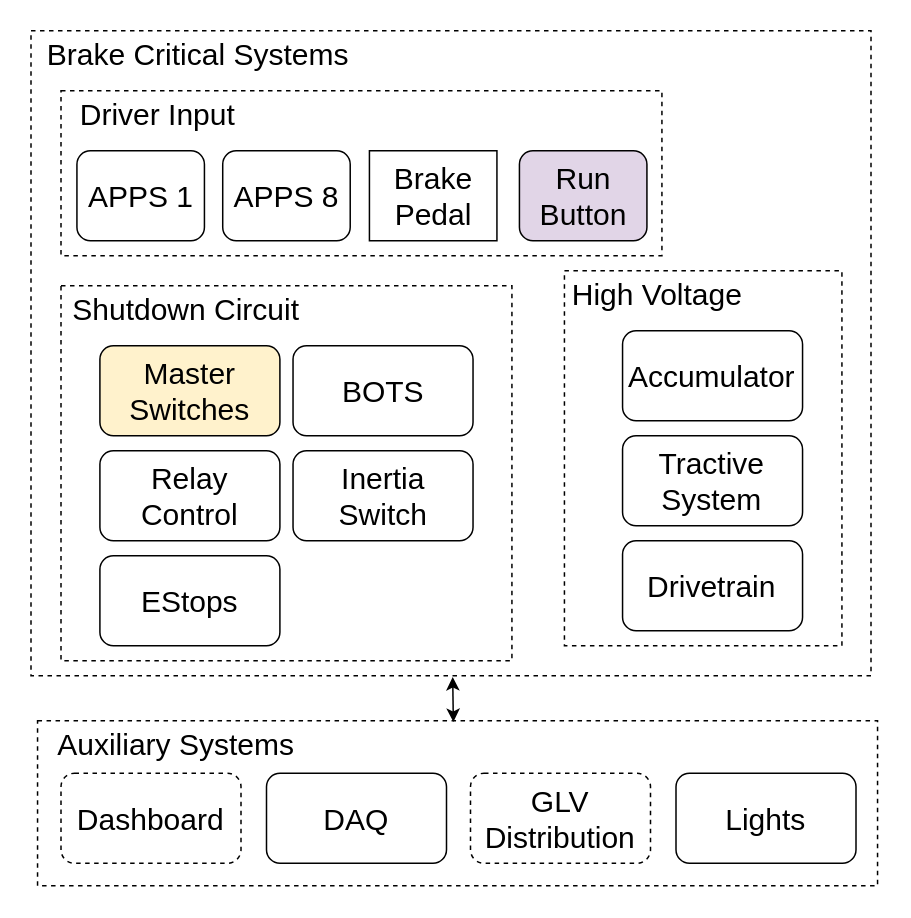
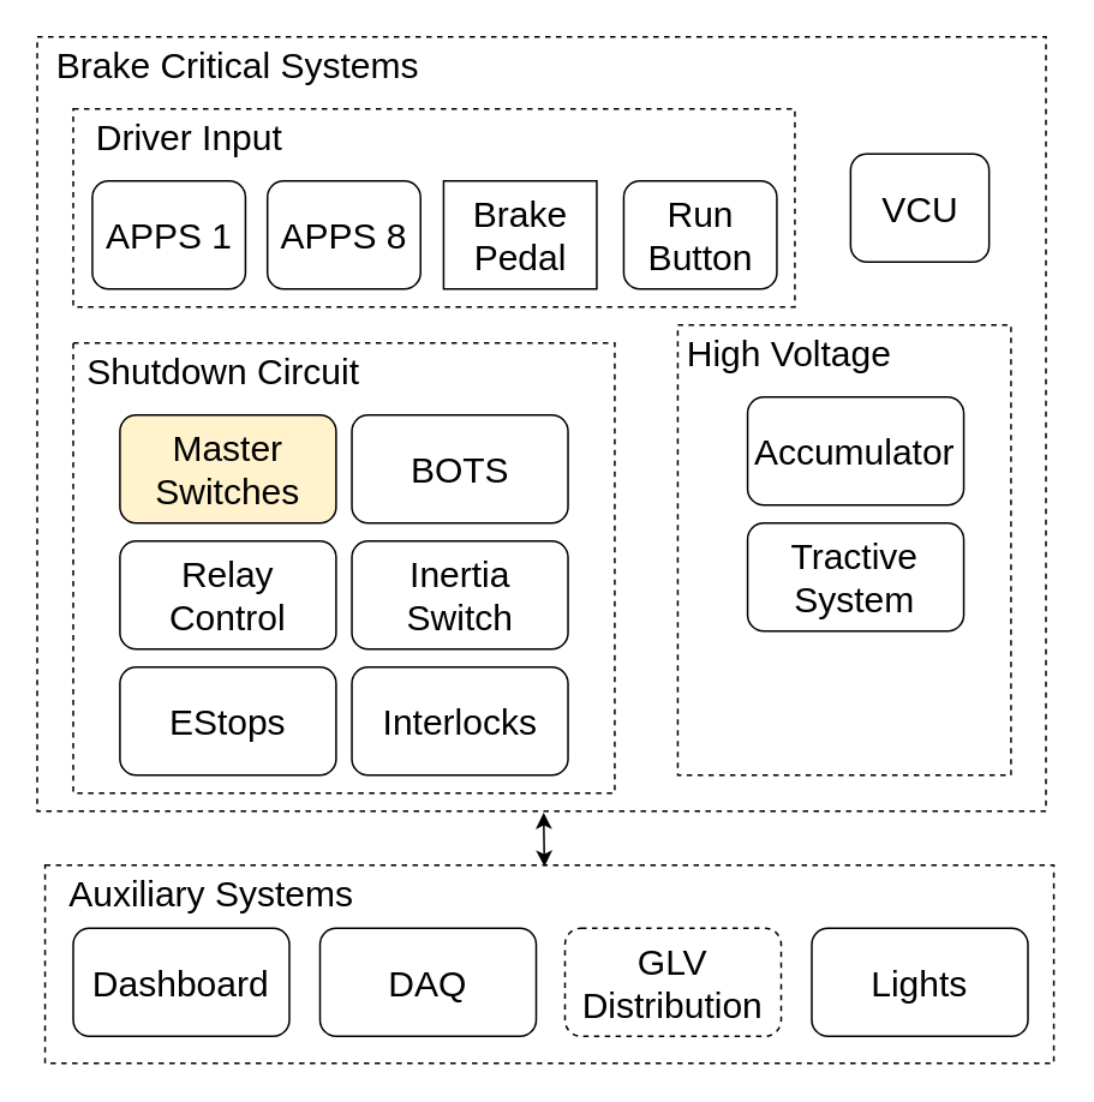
+ <mxCell id="28" value="&lt;div&gt;VCU&lt;/div&gt;" style="rounded=1;whiteSpace=wrap;html=1;fontSize=20;" parent="1" vertex="1"><mxGeometry x="471.57" y="85" width="76.87" height="60" as="geometry" /></mxCell>
- <mxCell id="23" value="Run Button" style="rounded=1;whiteSpace=wrap;html=1;fontSize=20;fillColor=#e1d5e7;" parent="1" vertex="1"><mxGeometry x="345.62" y="100" width="85" height="60" as="geometry" /></mxCell>
+ <mxCell id="23" value="Run Button" style="rounded=1;whiteSpace=wrap;html=1;fontSize=20;" parent="1" vertex="1"><mxGeometry x="345.62" y="100" width="85" height="60" as="geometry" /></mxCell>
- <mxCell id="6" value="Drivetrain" style="rounded=1;whiteSpace=wrap;html=1;fontSize=20;" parent="1" vertex="1"><mxGeometry x="414.37" y="360" width="120" height="60" as="geometry" /></mxCell>
+ <mxCell id="29" value="Interlocks" style="rounded=1;whiteSpace=wrap;html=1;strokeColor=#000000;fontSize=20;" parent="1" vertex="1"><mxGeometry x="194.69" y="370" width="120" height="60" as="geometry" /></mxCell>
- <mxCell id="19" value="Dashboard" style="rounded=1;whiteSpace=wrap;html=1;fontSize=20;dashed=1;" parent="1" vertex="1"><mxGeometry x="40" y="515" width="120" height="60" as="geometry" /></mxCell>
+ <mxCell id="19" value="Dashboard" style="rounded=1;whiteSpace=wrap;html=1;fontSize=20;" parent="1" vertex="1"><mxGeometry x="40" y="515" width="120" height="60" as="geometry" /></mxCell>
